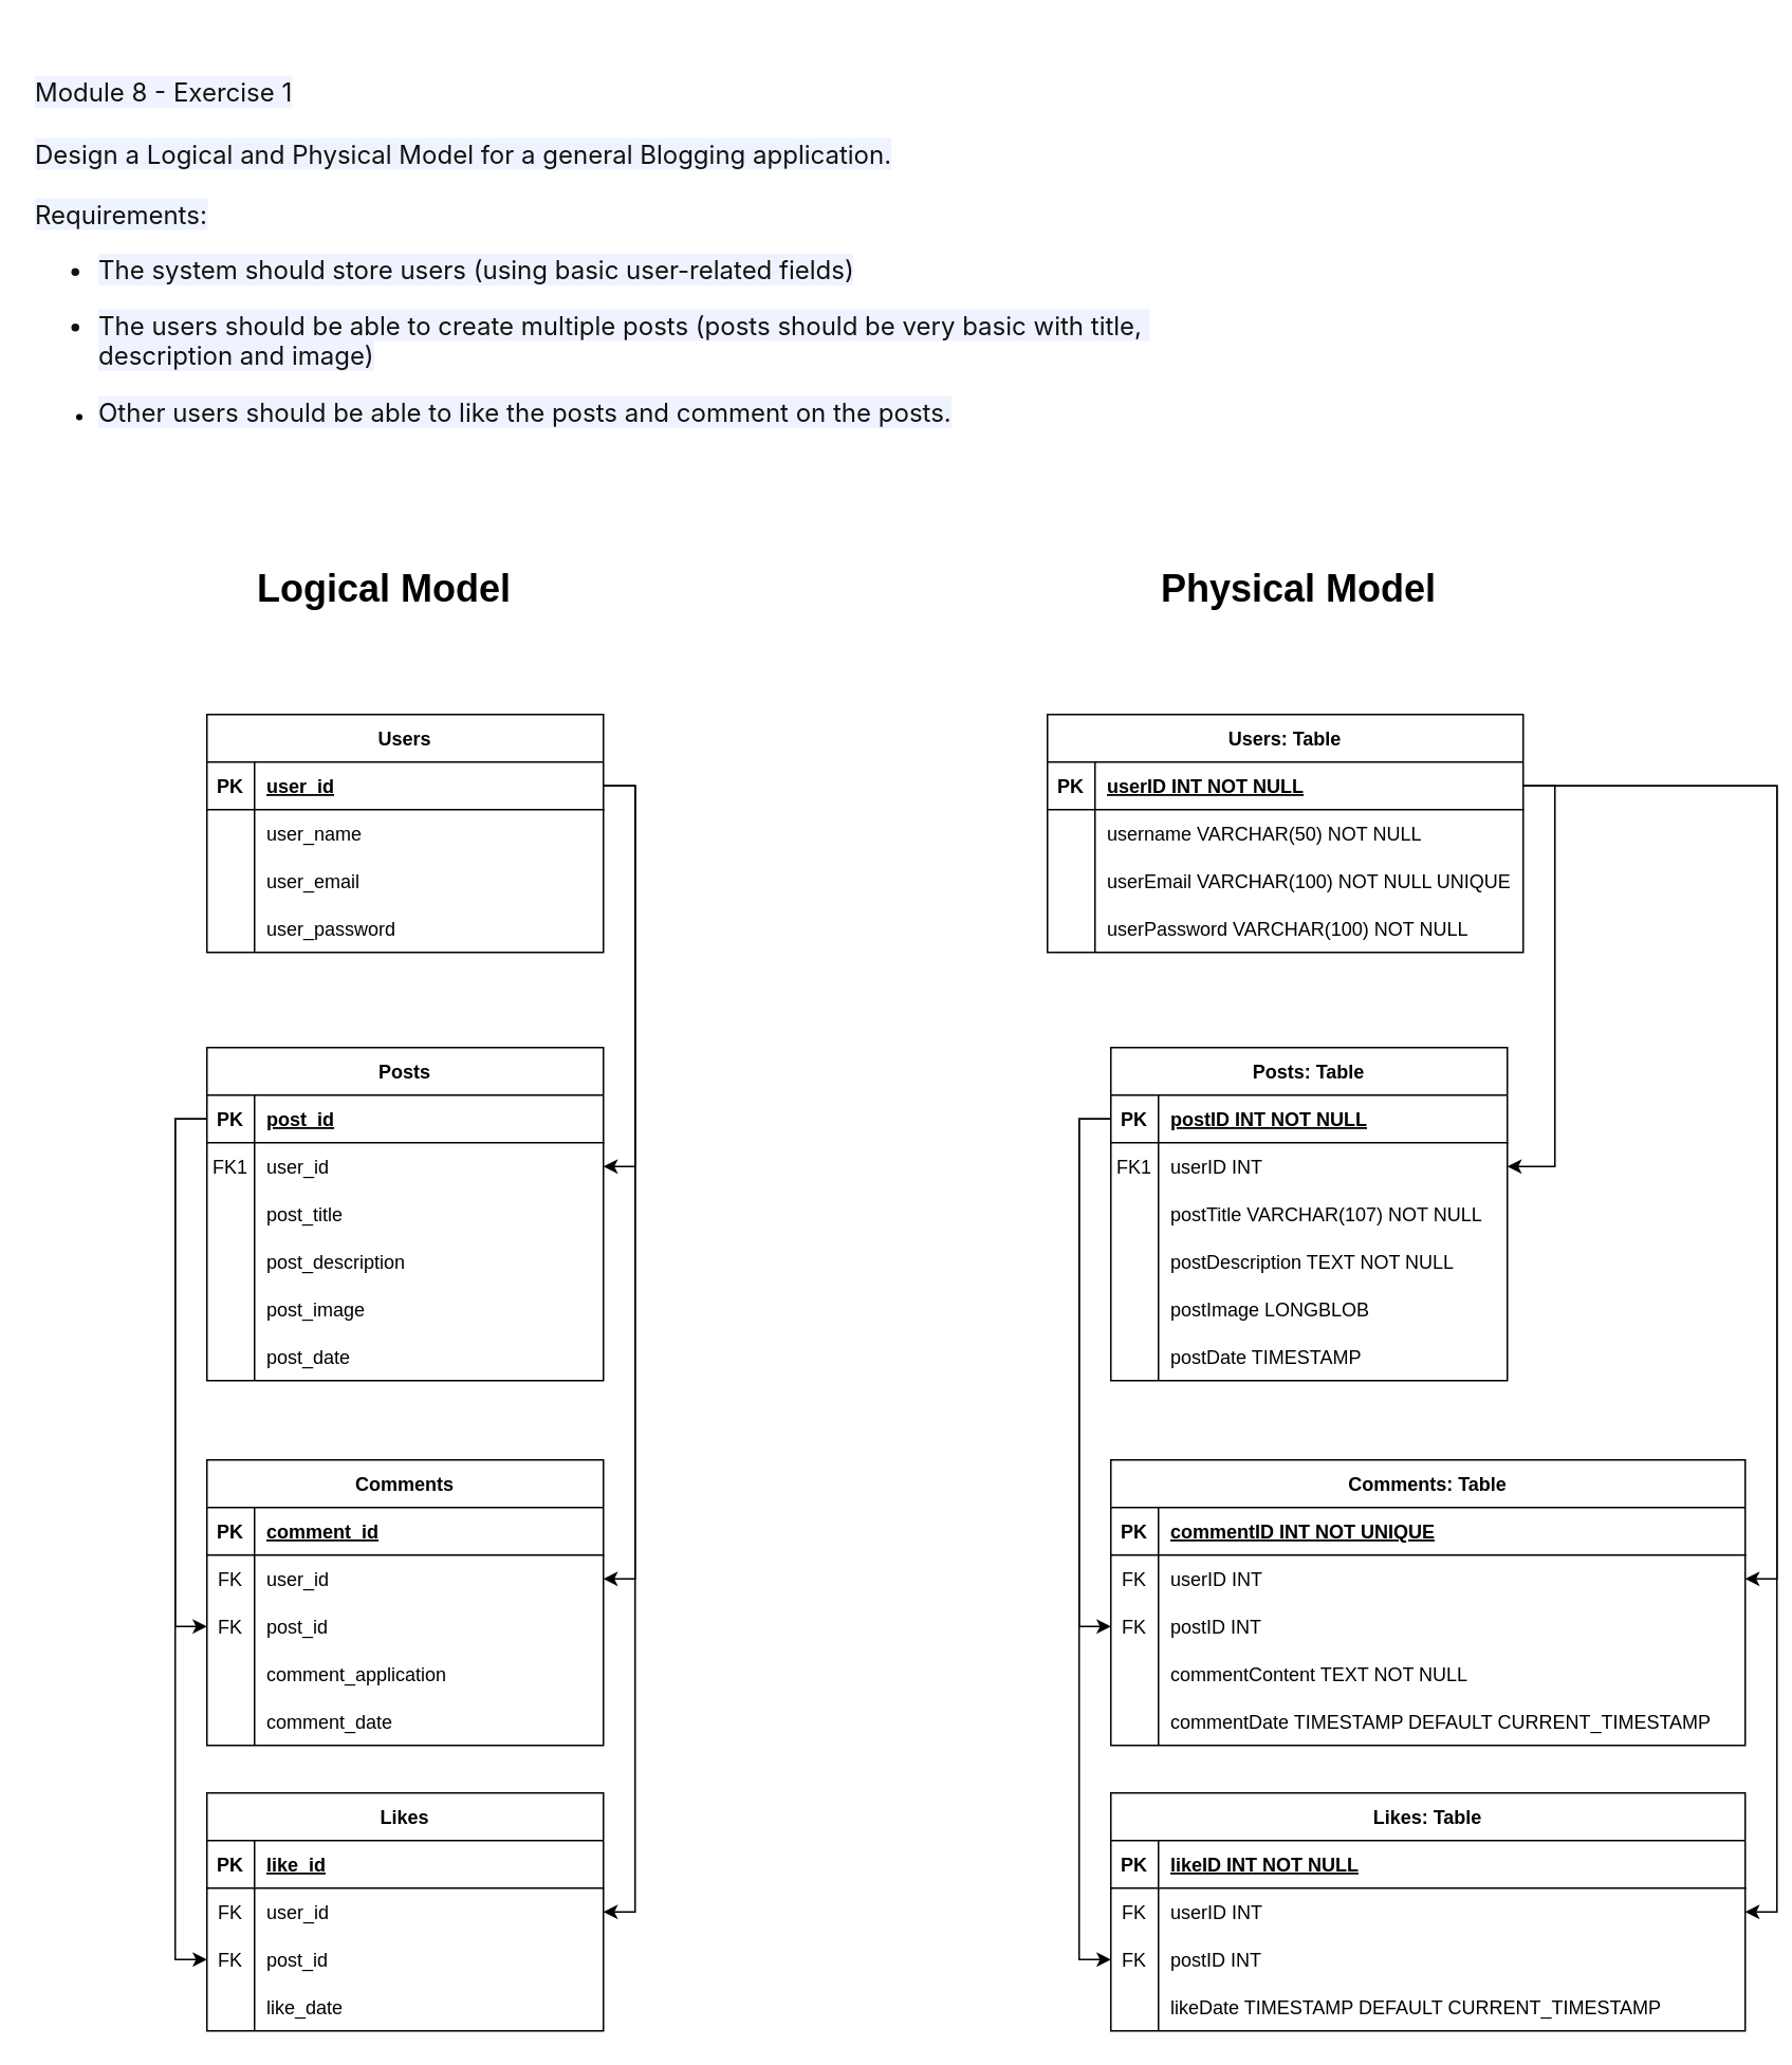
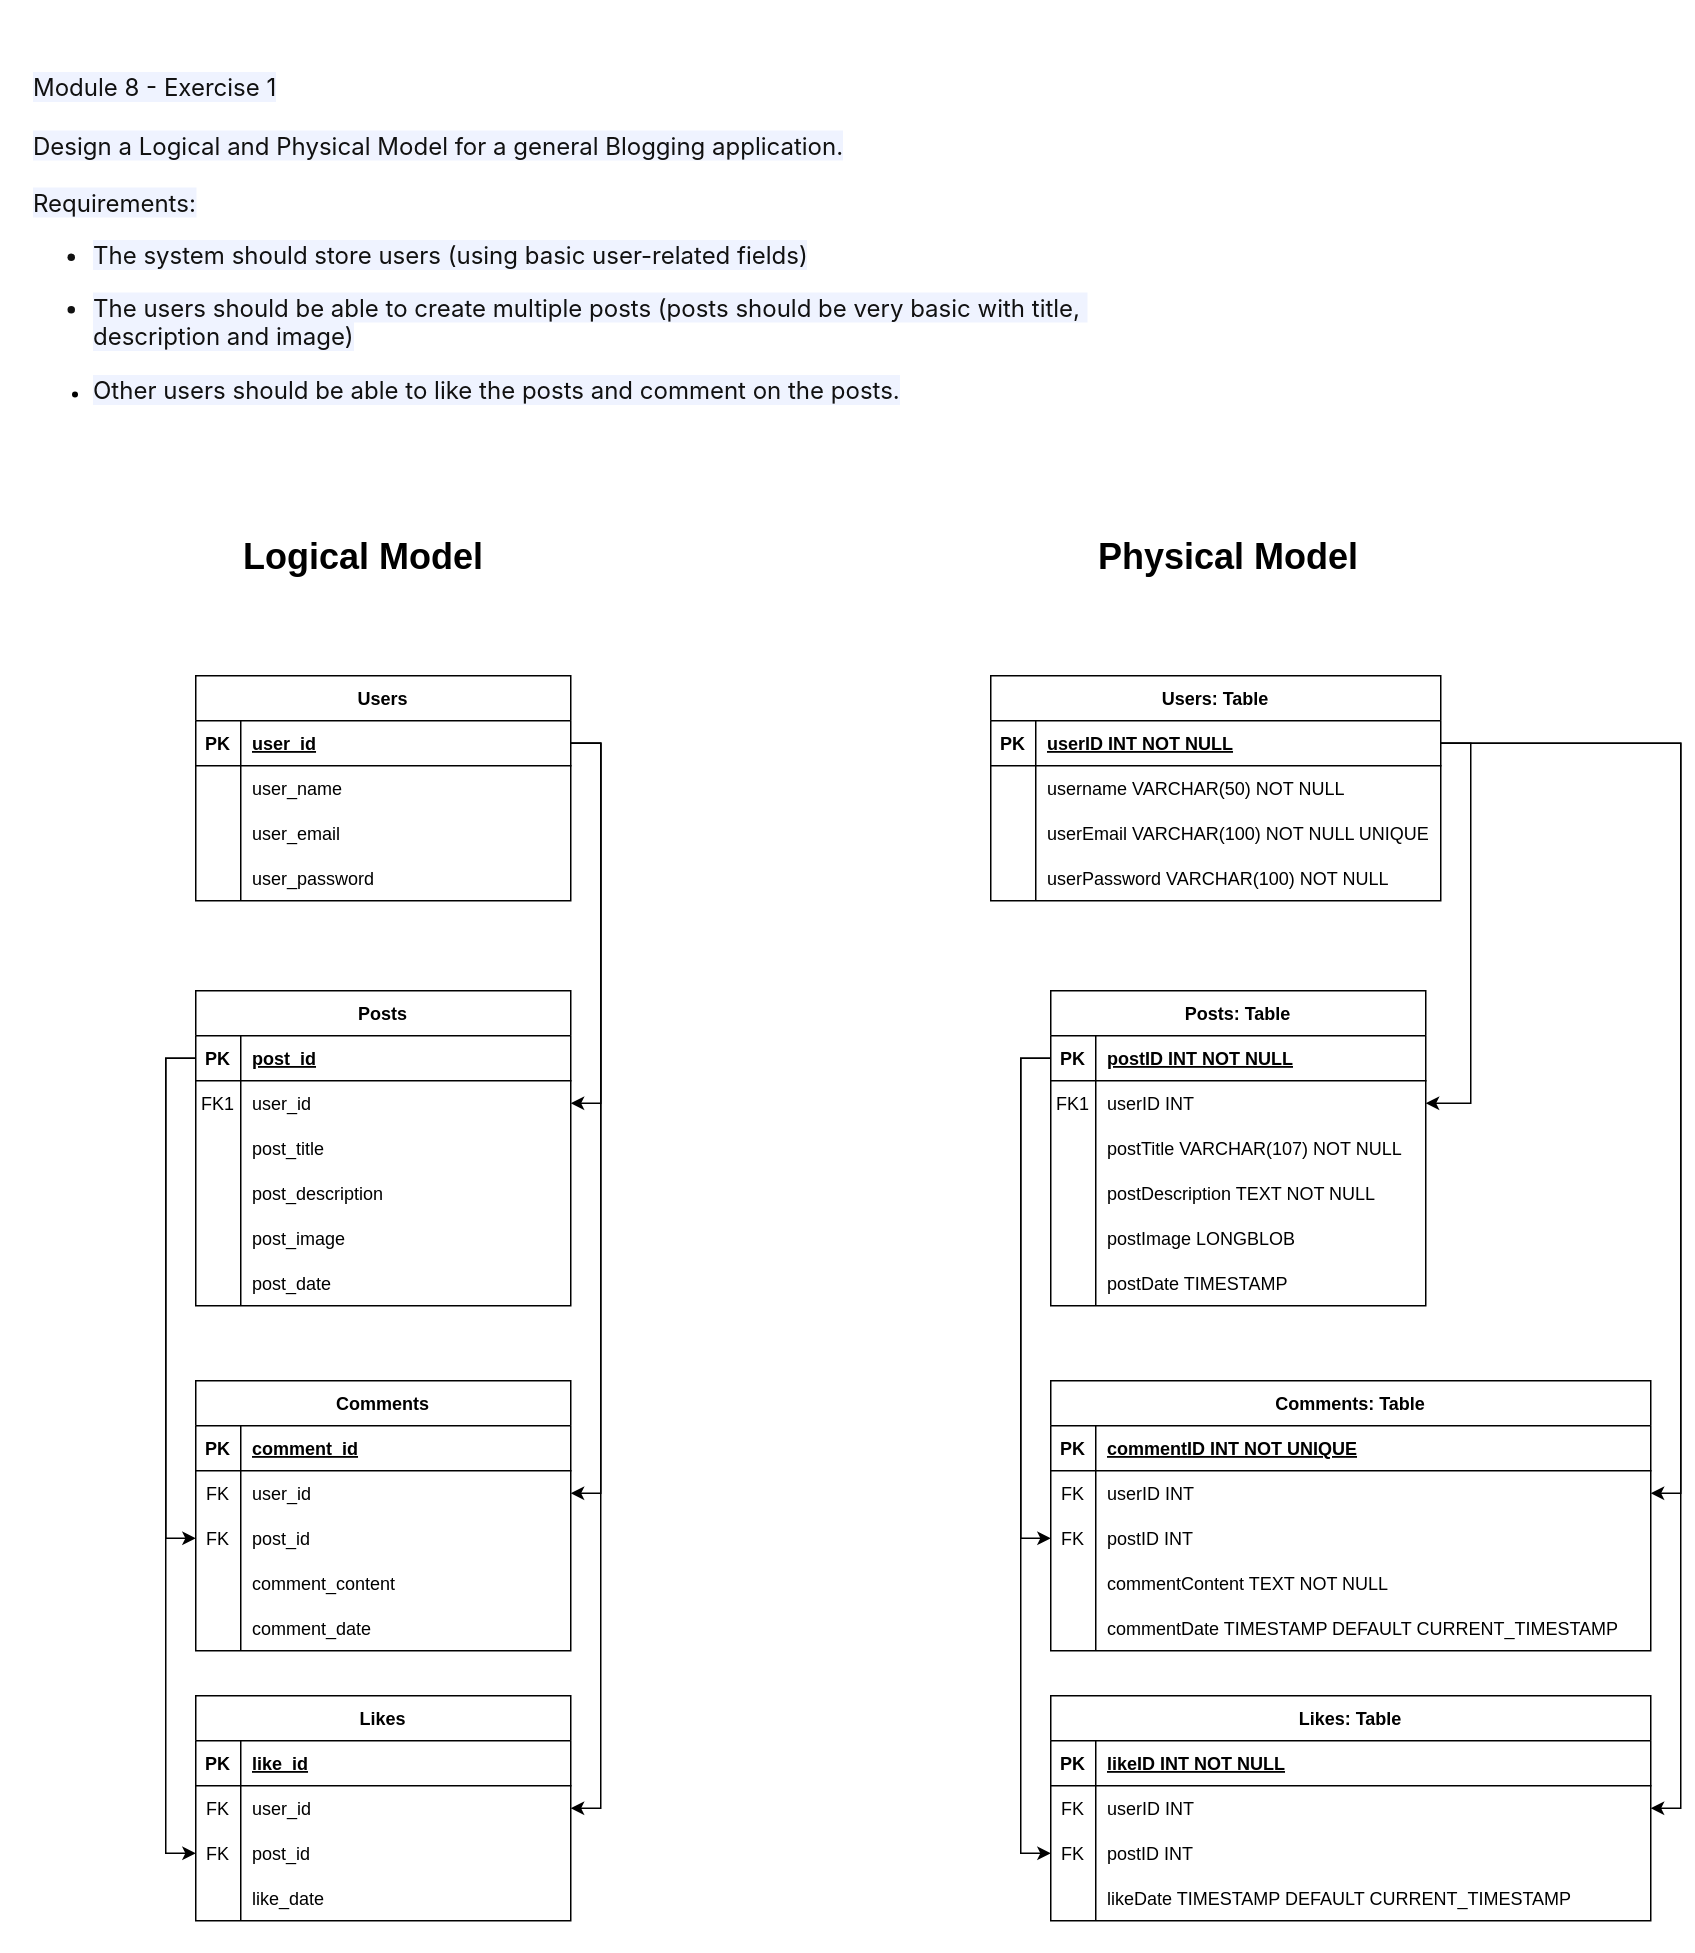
- <mxCell id="59" value="comment_application" style="shape=partialRectangle;overflow=hidden;connectable=0;fillColor=none;top=0;left=0;bottom=0;right=0;align=left;spacingLeft=6;" vertex="1" parent="57"><mxGeometry x="30" width="220" height="30" as="geometry"><mxRectangle width="220" height="30" as="alternateBounds" /></mxGeometry></mxCell>
+ <mxCell id="59" value="comment_content" style="shape=partialRectangle;overflow=hidden;connectable=0;fillColor=none;top=0;left=0;bottom=0;right=0;align=left;spacingLeft=6;" vertex="1" parent="57"><mxGeometry x="30" width="220" height="30" as="geometry"><mxRectangle width="220" height="30" as="alternateBounds" /></mxGeometry></mxCell>
